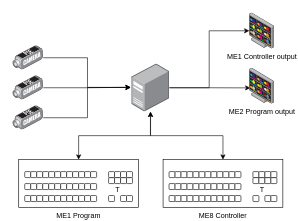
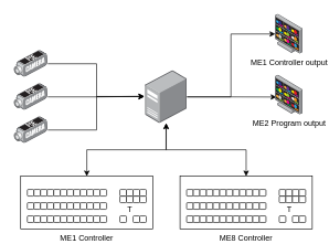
- <mxCell id="2" value="ME1 Program" style="rounded=0;whiteSpace=wrap;html=1;labelPosition=center;verticalLabelPosition=bottom;align=center;verticalAlign=top;" vertex="1" parent="1"><mxGeometry x="30" y="266" width="200" height="80" as="geometry" /></mxCell>
+ <mxCell id="2" value="ME1 Controller" style="rounded=0;whiteSpace=wrap;html=1;labelPosition=center;verticalLabelPosition=bottom;align=center;verticalAlign=top;" vertex="1" parent="1"><mxGeometry x="30" y="266" width="200" height="80" as="geometry" /></mxCell>
